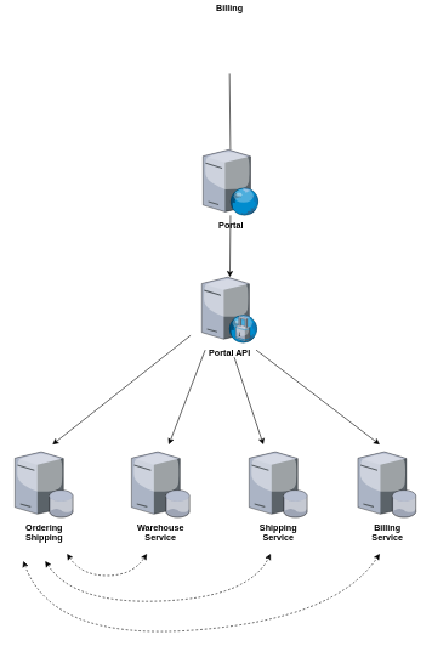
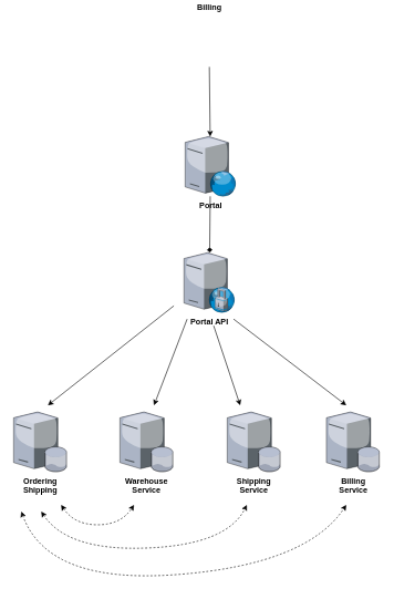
- <mxCell id="2" style="rounded=0;orthogonalLoop=1;jettySize=auto;html=1;fontSize=10;exitX=0.5;exitY=1;exitDx=0;exitDy=0;endArrow=none;" parent="1" source="7" edge="1" target="9"><mxGeometry relative="1" as="geometry"><mxPoint x="306.64" y="128" as="sourcePoint" /><mxPoint x="321.64" y="220" as="targetPoint" /></mxGeometry></mxCell>
+ <mxCell id="2" style="rounded=0;orthogonalLoop=1;jettySize=auto;html=1;fontSize=10;exitX=0.5;exitY=1;exitDx=0;exitDy=0;" parent="1" source="7" edge="1" target="9"><mxGeometry relative="1" as="geometry"><mxPoint x="306.64" y="128" as="sourcePoint" /><mxPoint x="321.64" y="220" as="targetPoint" /></mxGeometry></mxCell>
- <mxCell id="5" style="edgeStyle=none;rounded=0;orthogonalLoop=1;jettySize=auto;html=1;fontSize=10;" parent="1" source="9" target="10" edge="1"><mxGeometry relative="1" as="geometry"><mxPoint x="306.64" y="312.5" as="sourcePoint" /><mxPoint x="308.24" y="380.157" as="targetPoint" /></mxGeometry></mxCell>
+ <mxCell id="5" style="edgeStyle=none;rounded=0;orthogonalLoop=1;jettySize=auto;html=1;fontSize=10;endArrow=diamond;" parent="1" source="9" target="10" edge="1"><mxGeometry relative="1" as="geometry"><mxPoint x="306.64" y="312.5" as="sourcePoint" /><mxPoint x="308.24" y="380.157" as="targetPoint" /></mxGeometry></mxCell>
